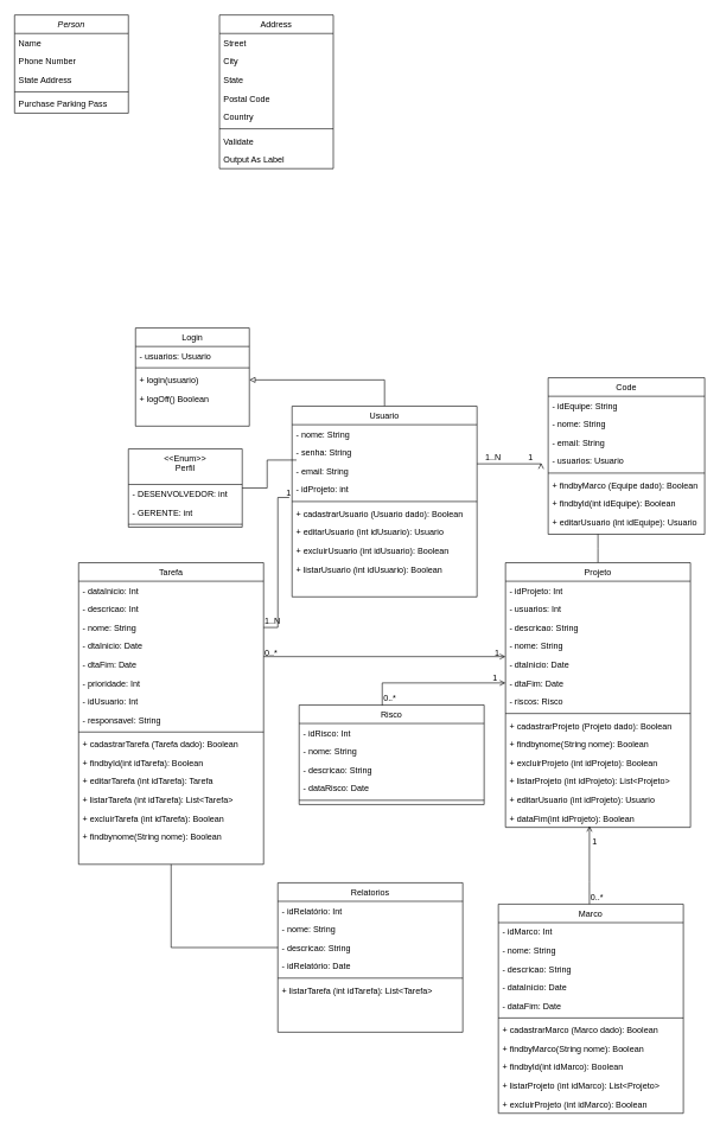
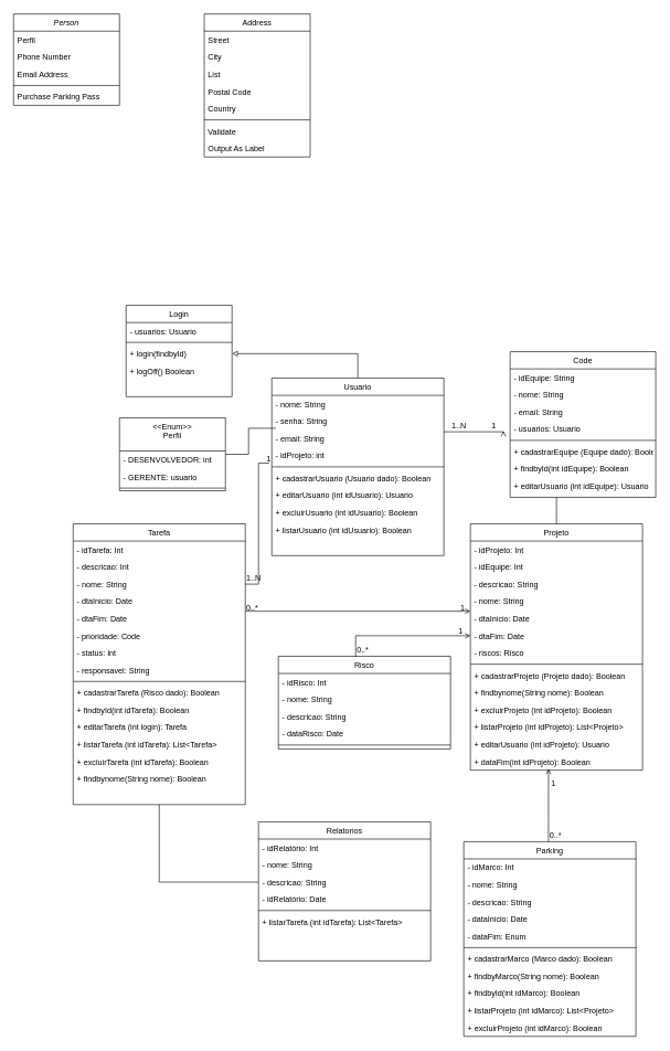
- <mxCell id="3" value="Name" style="text;align=left;verticalAlign=top;spacingLeft=4;spacingRight=4;overflow=hidden;rotatable=0;points=[[0,0.5],[1,0.5]];portConstraint=eastwest;" parent="2" vertex="1"><mxGeometry y="26" width="160" height="26" as="geometry" /></mxCell>
+ <mxCell id="3" value="Perfil" style="text;align=left;verticalAlign=top;spacingLeft=4;spacingRight=4;overflow=hidden;rotatable=0;points=[[0,0.5],[1,0.5]];portConstraint=eastwest;" parent="2" vertex="1"><mxGeometry y="26" width="160" height="26" as="geometry" /></mxCell>
- <mxCell id="5" value="State Address" style="text;align=left;verticalAlign=top;spacingLeft=4;spacingRight=4;overflow=hidden;rotatable=0;points=[[0,0.5],[1,0.5]];portConstraint=eastwest;rounded=0;shadow=0;html=0;" parent="2" vertex="1"><mxGeometry y="78" width="160" height="26" as="geometry" /></mxCell>
+ <mxCell id="5" value="Email Address" style="text;align=left;verticalAlign=top;spacingLeft=4;spacingRight=4;overflow=hidden;rotatable=0;points=[[0,0.5],[1,0.5]];portConstraint=eastwest;rounded=0;shadow=0;html=0;" parent="2" vertex="1"><mxGeometry y="78" width="160" height="26" as="geometry" /></mxCell>
- <mxCell id="11" value="State" style="text;align=left;verticalAlign=top;spacingLeft=4;spacingRight=4;overflow=hidden;rotatable=0;points=[[0,0.5],[1,0.5]];portConstraint=eastwest;rounded=0;shadow=0;html=0;" parent="8" vertex="1"><mxGeometry y="78" width="160" height="26" as="geometry" /></mxCell>
+ <mxCell id="11" value="List" style="text;align=left;verticalAlign=top;spacingLeft=4;spacingRight=4;overflow=hidden;rotatable=0;points=[[0,0.5],[1,0.5]];portConstraint=eastwest;rounded=0;shadow=0;html=0;" parent="8" vertex="1"><mxGeometry y="78" width="160" height="26" as="geometry" /></mxCell>
- <mxCell id="20" value="+ login(usuario)" style="text;align=left;verticalAlign=top;spacingLeft=4;spacingRight=4;overflow=hidden;rotatable=0;points=[[0,0.5],[1,0.5]];portConstraint=eastwest;" vertex="1" parent="17"><mxGeometry y="60" width="160" height="26" as="geometry" /></mxCell>
+ <mxCell id="20" value="+ login(findbyId)" style="text;align=left;verticalAlign=top;spacingLeft=4;spacingRight=4;overflow=hidden;rotatable=0;points=[[0,0.5],[1,0.5]];portConstraint=eastwest;" vertex="1" parent="17"><mxGeometry y="60" width="160" height="26" as="geometry" /></mxCell>
- <mxCell id="72" value="+ findbyMarco (Equipe dado): Boolean" style="text;align=left;verticalAlign=top;spacingLeft=4;spacingRight=4;overflow=hidden;rotatable=0;points=[[0,0.5],[1,0.5]];portConstraint=eastwest;" vertex="1" parent="66"><mxGeometry y="138" width="220" height="26" as="geometry" /></mxCell>
+ <mxCell id="72" value="+ cadastrarEquipe (Equipe dado): Boolean" style="text;align=left;verticalAlign=top;spacingLeft=4;spacingRight=4;overflow=hidden;rotatable=0;points=[[0,0.5],[1,0.5]];portConstraint=eastwest;" vertex="1" parent="66"><mxGeometry y="138" width="220" height="26" as="geometry" /></mxCell>
- <mxCell id="91" value="- GERENTE: int" style="text;align=left;verticalAlign=top;spacingLeft=4;spacingRight=4;overflow=hidden;rotatable=0;points=[[0,0.5],[1,0.5]];portConstraint=eastwest;" vertex="1" parent="89"><mxGeometry y="76" width="160" height="26" as="geometry" /></mxCell>
+ <mxCell id="91" value="- GERENTE: usuario" style="text;align=left;verticalAlign=top;spacingLeft=4;spacingRight=4;overflow=hidden;rotatable=0;points=[[0,0.5],[1,0.5]];portConstraint=eastwest;" vertex="1" parent="89"><mxGeometry y="76" width="160" height="26" as="geometry" /></mxCell>
- <mxCell id="51" value="- dataInicio: Int" style="text;align=left;verticalAlign=top;spacingLeft=4;spacingRight=4;overflow=hidden;rotatable=0;points=[[0,0.5],[1,0.5]];portConstraint=eastwest;" vertex="1" parent="50"><mxGeometry y="26" width="260" height="26" as="geometry" /></mxCell>
+ <mxCell id="51" value="- idTarefa: Int" style="text;align=left;verticalAlign=top;spacingLeft=4;spacingRight=4;overflow=hidden;rotatable=0;points=[[0,0.5],[1,0.5]];portConstraint=eastwest;" vertex="1" parent="50"><mxGeometry y="26" width="260" height="26" as="geometry" /></mxCell>
- <mxCell id="36" value="- usuarios: Int" style="text;strokeColor=none;fillColor=none;align=left;verticalAlign=top;spacingLeft=4;spacingRight=4;overflow=hidden;rotatable=0;points=[[0,0.5],[1,0.5]];portConstraint=eastwest;" vertex="1" parent="34"><mxGeometry y="52" width="260" height="26" as="geometry" /></mxCell>
+ <mxCell id="36" value="- idEquipe: Int" style="text;strokeColor=none;fillColor=none;align=left;verticalAlign=top;spacingLeft=4;spacingRight=4;overflow=hidden;rotatable=0;points=[[0,0.5],[1,0.5]];portConstraint=eastwest;" vertex="1" parent="34"><mxGeometry y="52" width="260" height="26" as="geometry" /></mxCell>
- <mxCell id="56" value="- prioridade: Int" style="text;strokeColor=none;fillColor=none;align=left;verticalAlign=top;spacingLeft=4;spacingRight=4;overflow=hidden;rotatable=0;points=[[0,0.5],[1,0.5]];portConstraint=eastwest;" vertex="1" parent="50"><mxGeometry y="156" width="260" height="26" as="geometry" /></mxCell>
+ <mxCell id="56" value="- prioridade: Code" style="text;strokeColor=none;fillColor=none;align=left;verticalAlign=top;spacingLeft=4;spacingRight=4;overflow=hidden;rotatable=0;points=[[0,0.5],[1,0.5]];portConstraint=eastwest;" vertex="1" parent="50"><mxGeometry y="156" width="260" height="26" as="geometry" /></mxCell>
- <mxCell id="57" value="- idUsuario: Int" style="text;strokeColor=none;fillColor=none;align=left;verticalAlign=top;spacingLeft=4;spacingRight=4;overflow=hidden;rotatable=0;points=[[0,0.5],[1,0.5]];portConstraint=eastwest;" vertex="1" parent="50"><mxGeometry y="182" width="260" height="26" as="geometry" /></mxCell>
+ <mxCell id="57" value="- status: Int" style="text;strokeColor=none;fillColor=none;align=left;verticalAlign=top;spacingLeft=4;spacingRight=4;overflow=hidden;rotatable=0;points=[[0,0.5],[1,0.5]];portConstraint=eastwest;" vertex="1" parent="50"><mxGeometry y="182" width="260" height="26" as="geometry" /></mxCell>
- <mxCell id="60" value="+ cadastrarTarefa (Tarefa dado): Boolean" style="text;align=left;verticalAlign=top;spacingLeft=4;spacingRight=4;overflow=hidden;rotatable=0;points=[[0,0.5],[1,0.5]];portConstraint=eastwest;" vertex="1" parent="50"><mxGeometry y="242" width="260" height="26" as="geometry" /></mxCell>
+ <mxCell id="60" value="+ cadastrarTarefa (Risco dado): Boolean" style="text;align=left;verticalAlign=top;spacingLeft=4;spacingRight=4;overflow=hidden;rotatable=0;points=[[0,0.5],[1,0.5]];portConstraint=eastwest;" vertex="1" parent="50"><mxGeometry y="242" width="260" height="26" as="geometry" /></mxCell>
- <mxCell id="62" value="+ editarTarefa (int idTarefa): Tarefa" style="text;align=left;verticalAlign=top;spacingLeft=4;spacingRight=4;overflow=hidden;rotatable=0;points=[[0,0.5],[1,0.5]];portConstraint=eastwest;" vertex="1" parent="50"><mxGeometry y="294" width="260" height="26" as="geometry" /></mxCell>
+ <mxCell id="62" value="+ editarTarefa (int login): Tarefa" style="text;align=left;verticalAlign=top;spacingLeft=4;spacingRight=4;overflow=hidden;rotatable=0;points=[[0,0.5],[1,0.5]];portConstraint=eastwest;" vertex="1" parent="50"><mxGeometry y="294" width="260" height="26" as="geometry" /></mxCell>
- <mxCell id="103" value="Marco" style="swimlane;fontStyle=0;align=center;verticalAlign=top;childLayout=stackLayout;horizontal=1;startSize=26;horizontalStack=0;resizeParent=1;resizeLast=0;collapsible=1;marginBottom=0;rounded=0;shadow=0;strokeWidth=1;" vertex="1" parent="1"><mxGeometry x="700" y="1270" width="260" height="294" as="geometry"><mxRectangle x="450" y="600" width="160" height="26" as="alternateBounds" /></mxGeometry></mxCell>
+ <mxCell id="103" value="Parking" style="swimlane;fontStyle=0;align=center;verticalAlign=top;childLayout=stackLayout;horizontal=1;startSize=26;horizontalStack=0;resizeParent=1;resizeLast=0;collapsible=1;marginBottom=0;rounded=0;shadow=0;strokeWidth=1;" vertex="1" parent="1"><mxGeometry x="700" y="1270" width="260" height="294" as="geometry"><mxRectangle x="450" y="600" width="160" height="26" as="alternateBounds" /></mxGeometry></mxCell>
- <mxCell id="108" value="- dataFim: Date" style="text;strokeColor=none;fillColor=none;align=left;verticalAlign=top;spacingLeft=4;spacingRight=4;overflow=hidden;rotatable=0;points=[[0,0.5],[1,0.5]];portConstraint=eastwest;" vertex="1" parent="103"><mxGeometry y="130" width="260" height="26" as="geometry" /></mxCell>
+ <mxCell id="108" value="- dataFim: Enum" style="text;strokeColor=none;fillColor=none;align=left;verticalAlign=top;spacingLeft=4;spacingRight=4;overflow=hidden;rotatable=0;points=[[0,0.5],[1,0.5]];portConstraint=eastwest;" vertex="1" parent="103"><mxGeometry y="130" width="260" height="26" as="geometry" /></mxCell>
